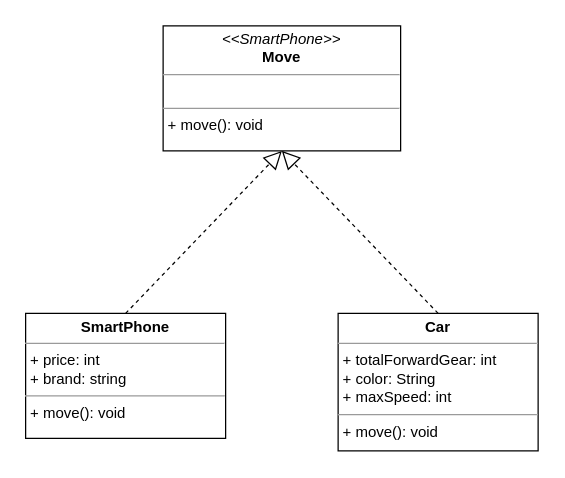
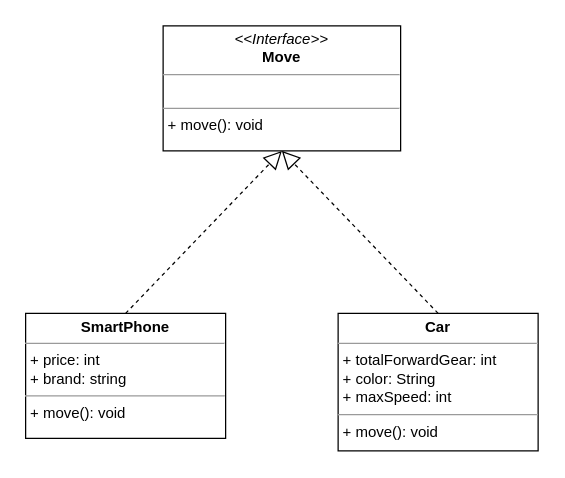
- <mxCell id="2" value="&lt;p style=&quot;margin:0px;margin-top:4px;text-align:center;&quot;&gt;&lt;i&gt;&amp;lt;&amp;lt;SmartPhone&amp;gt;&amp;gt;&lt;/i&gt;&lt;br&gt;&lt;b&gt;Move&lt;/b&gt;&lt;/p&gt;&lt;hr size=&quot;1&quot;&gt;&lt;p style=&quot;margin:0px;margin-left:4px;&quot;&gt;&lt;br&gt;&lt;/p&gt;&lt;hr size=&quot;1&quot;&gt;&lt;p style=&quot;margin:0px;margin-left:4px;&quot;&gt;+ move(): void&lt;/p&gt;" style="verticalAlign=top;align=left;overflow=fill;fontSize=12;fontFamily=Helvetica;html=1;whiteSpace=wrap;" parent="1" vertex="1"><mxGeometry x="130" y="20" width="190" height="100" as="geometry" /></mxCell>
+ <mxCell id="2" value="&lt;p style=&quot;margin:0px;margin-top:4px;text-align:center;&quot;&gt;&lt;i&gt;&amp;lt;&amp;lt;Interface&amp;gt;&amp;gt;&lt;/i&gt;&lt;br&gt;&lt;b&gt;Move&lt;/b&gt;&lt;/p&gt;&lt;hr size=&quot;1&quot;&gt;&lt;p style=&quot;margin:0px;margin-left:4px;&quot;&gt;&lt;br&gt;&lt;/p&gt;&lt;hr size=&quot;1&quot;&gt;&lt;p style=&quot;margin:0px;margin-left:4px;&quot;&gt;+ move(): void&lt;/p&gt;" style="verticalAlign=top;align=left;overflow=fill;fontSize=12;fontFamily=Helvetica;html=1;whiteSpace=wrap;" parent="1" vertex="1"><mxGeometry x="130" y="20" width="190" height="100" as="geometry" /></mxCell>
